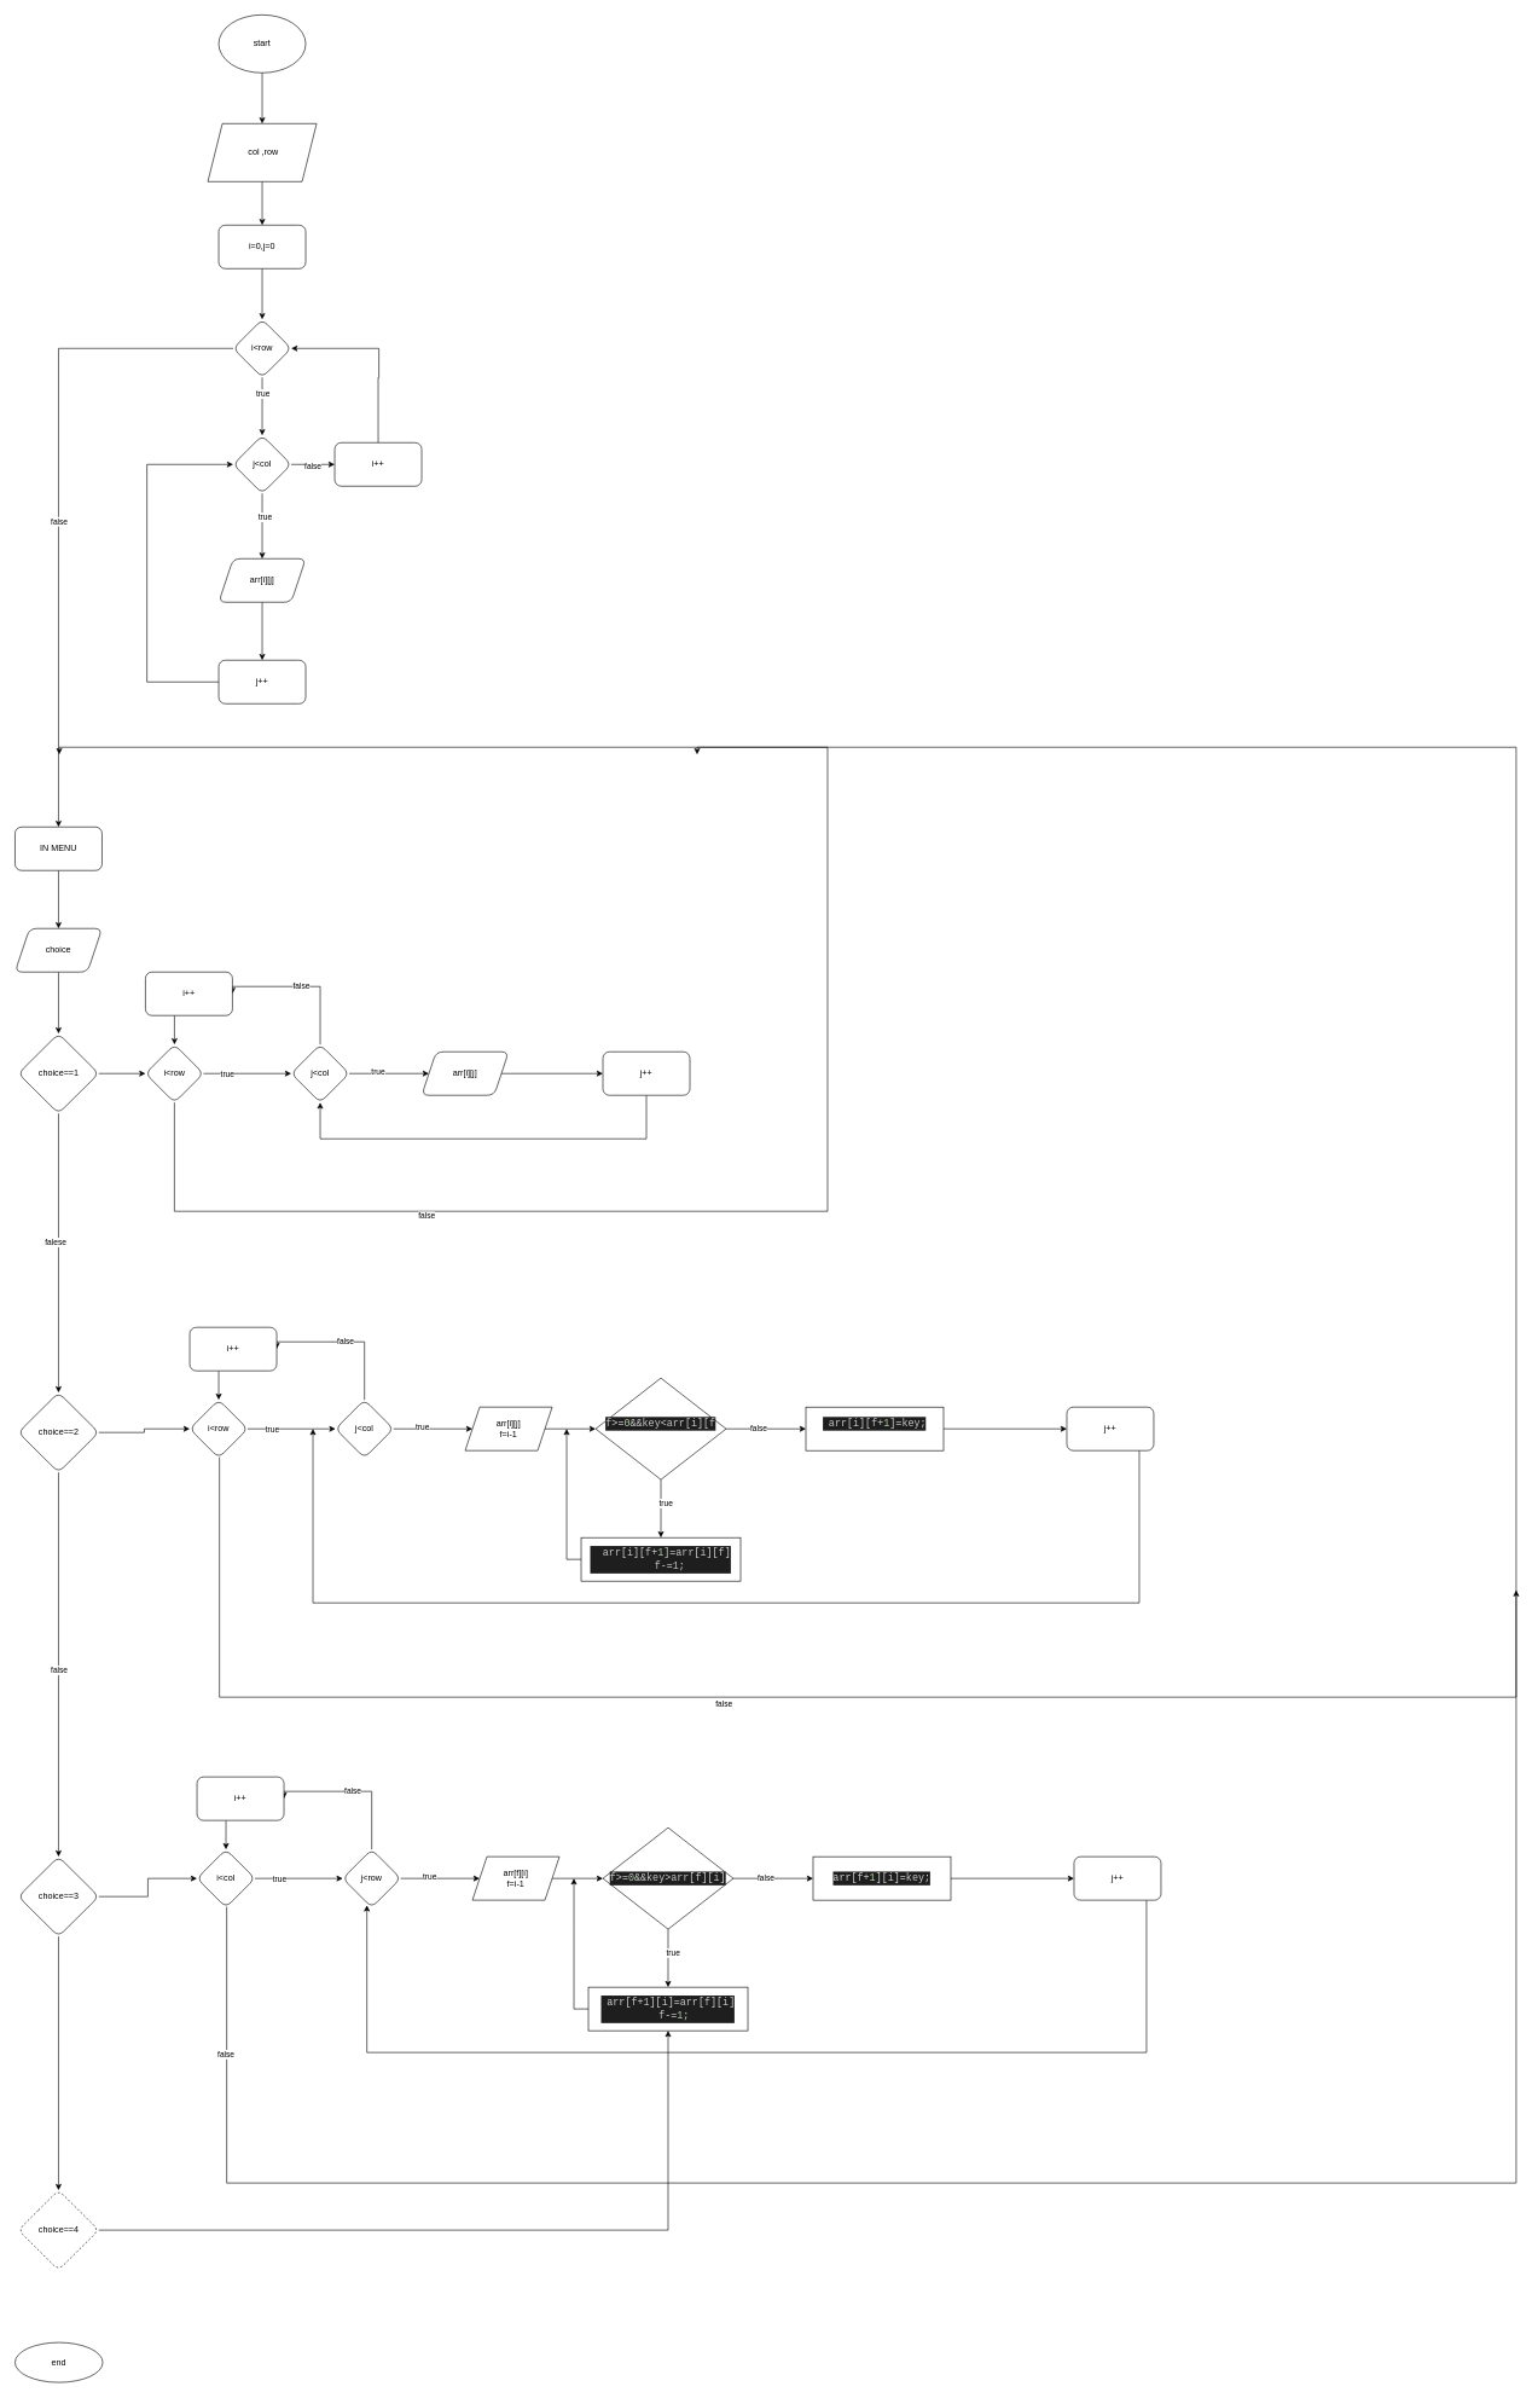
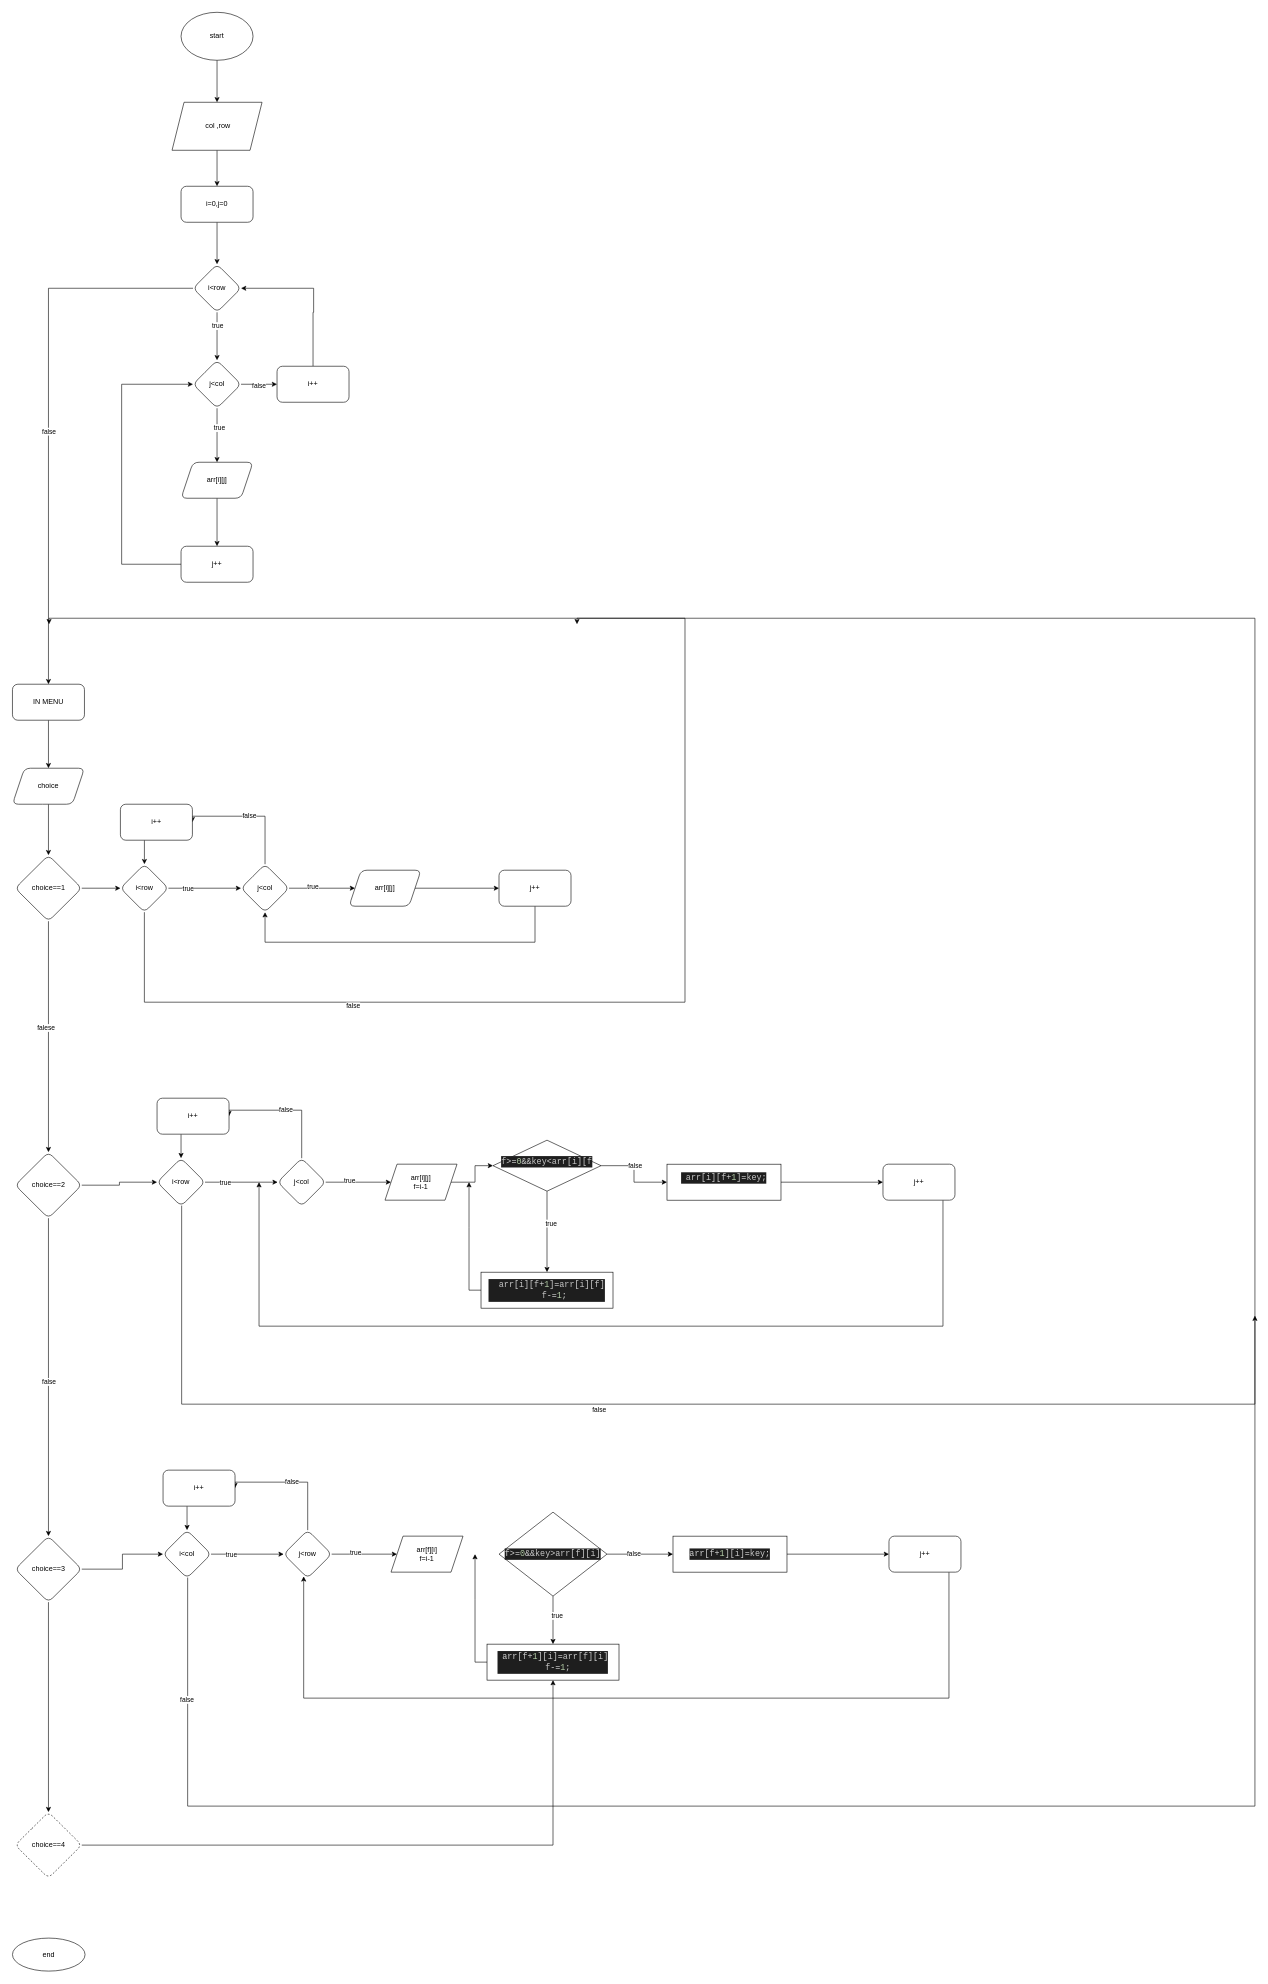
- <mxCell id="70" value="&#10;&lt;div style=&quot;color: rgb(212, 212, 212); background-color: rgb(30, 30, 30); font-family: Consolas, &amp;quot;Courier New&amp;quot;, monospace; font-weight: normal; font-size: 14px; line-height: 19px;&quot;&gt;&lt;div&gt;&lt;span style=&quot;color: #c8c8c8;&quot;&gt;f&lt;/span&gt;&lt;span style=&quot;color: #d4d4d4;&quot;&gt;&amp;gt;=&lt;/span&gt;&lt;span style=&quot;color: #b5cea8;&quot;&gt;0&lt;/span&gt;&lt;span style=&quot;color: #d4d4d4;&quot;&gt;&amp;amp;&amp;amp;&lt;/span&gt;&lt;span style=&quot;color: #c8c8c8;&quot;&gt;key&lt;/span&gt;&lt;span style=&quot;color: #d4d4d4;&quot;&gt;&amp;lt;&lt;/span&gt;&lt;span style=&quot;color: #c8c8c8;&quot;&gt;arr&lt;/span&gt;&lt;span style=&quot;color: #d4d4d4;&quot;&gt;[&lt;/span&gt;&lt;span style=&quot;color: #c8c8c8;&quot;&gt;i&lt;/span&gt;&lt;span style=&quot;color: #d4d4d4;&quot;&gt;][&lt;/span&gt;&lt;span style=&quot;color: #c8c8c8;&quot;&gt;f&lt;/span&gt;&lt;/div&gt;&lt;/div&gt;&#10;&#10;" style="rhombus;whiteSpace=wrap;html=1;" vertex="1" parent="1"><mxGeometry x="821" y="1900" width="180" height="140" as="geometry" /></mxCell>
+ <mxCell id="70" value="&#10;&lt;div style=&quot;color: rgb(212, 212, 212); background-color: rgb(30, 30, 30); font-family: Consolas, &amp;quot;Courier New&amp;quot;, monospace; font-weight: normal; font-size: 14px; line-height: 19px;&quot;&gt;&lt;div&gt;&lt;span style=&quot;color: #c8c8c8;&quot;&gt;f&lt;/span&gt;&lt;span style=&quot;color: #d4d4d4;&quot;&gt;&amp;gt;=&lt;/span&gt;&lt;span style=&quot;color: #b5cea8;&quot;&gt;0&lt;/span&gt;&lt;span style=&quot;color: #d4d4d4;&quot;&gt;&amp;amp;&amp;amp;&lt;/span&gt;&lt;span style=&quot;color: #c8c8c8;&quot;&gt;key&lt;/span&gt;&lt;span style=&quot;color: #d4d4d4;&quot;&gt;&amp;lt;&lt;/span&gt;&lt;span style=&quot;color: #c8c8c8;&quot;&gt;arr&lt;/span&gt;&lt;span style=&quot;color: #d4d4d4;&quot;&gt;[&lt;/span&gt;&lt;span style=&quot;color: #c8c8c8;&quot;&gt;i&lt;/span&gt;&lt;span style=&quot;color: #d4d4d4;&quot;&gt;][&lt;/span&gt;&lt;span style=&quot;color: #c8c8c8;&quot;&gt;f&lt;/span&gt;&lt;/div&gt;&lt;/div&gt;&#10;&#10;" style="rhombus;whiteSpace=wrap;html=1;" vertex="1" parent="1"><mxGeometry x="821" y="1900" width="180" height="85" as="geometry" /></mxCell>
- <mxCell id="88" value="" style="edgeStyle=orthogonalEdgeStyle;rounded=0;orthogonalLoop=1;jettySize=auto;html=1;" edge="1" parent="1" source="89" target="94"><mxGeometry relative="1" as="geometry" /></mxCell>
